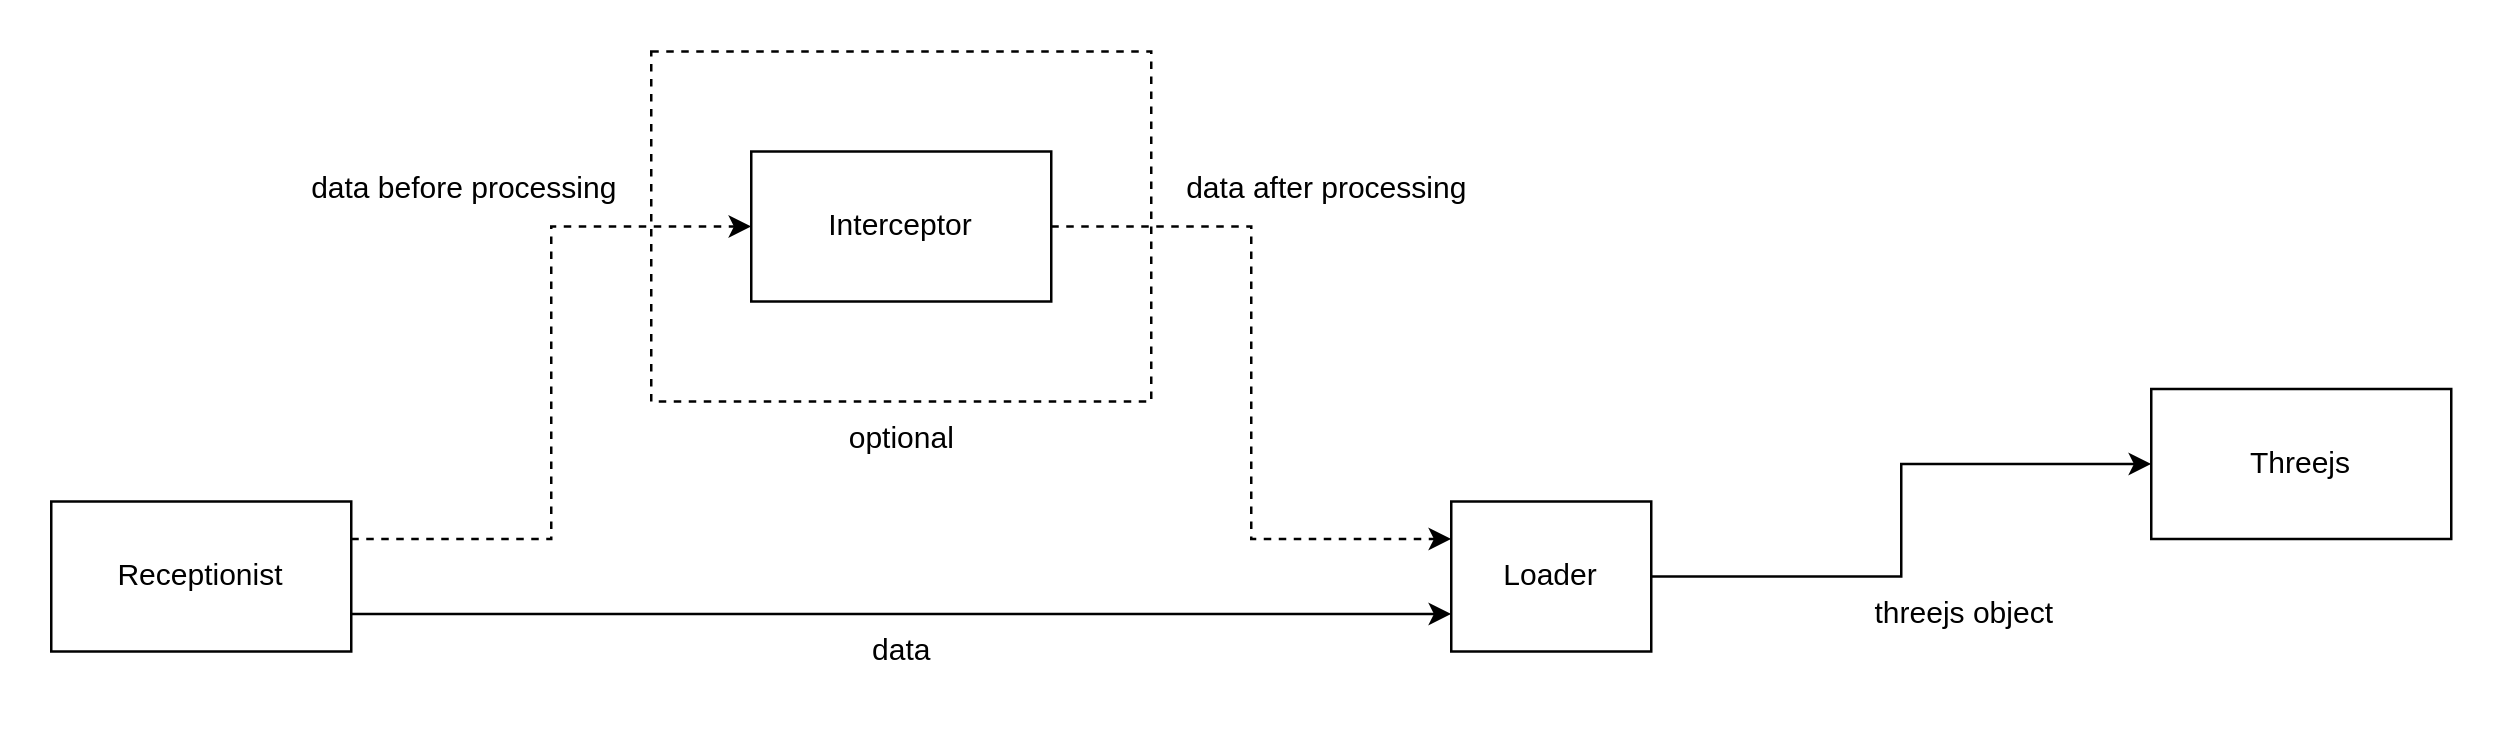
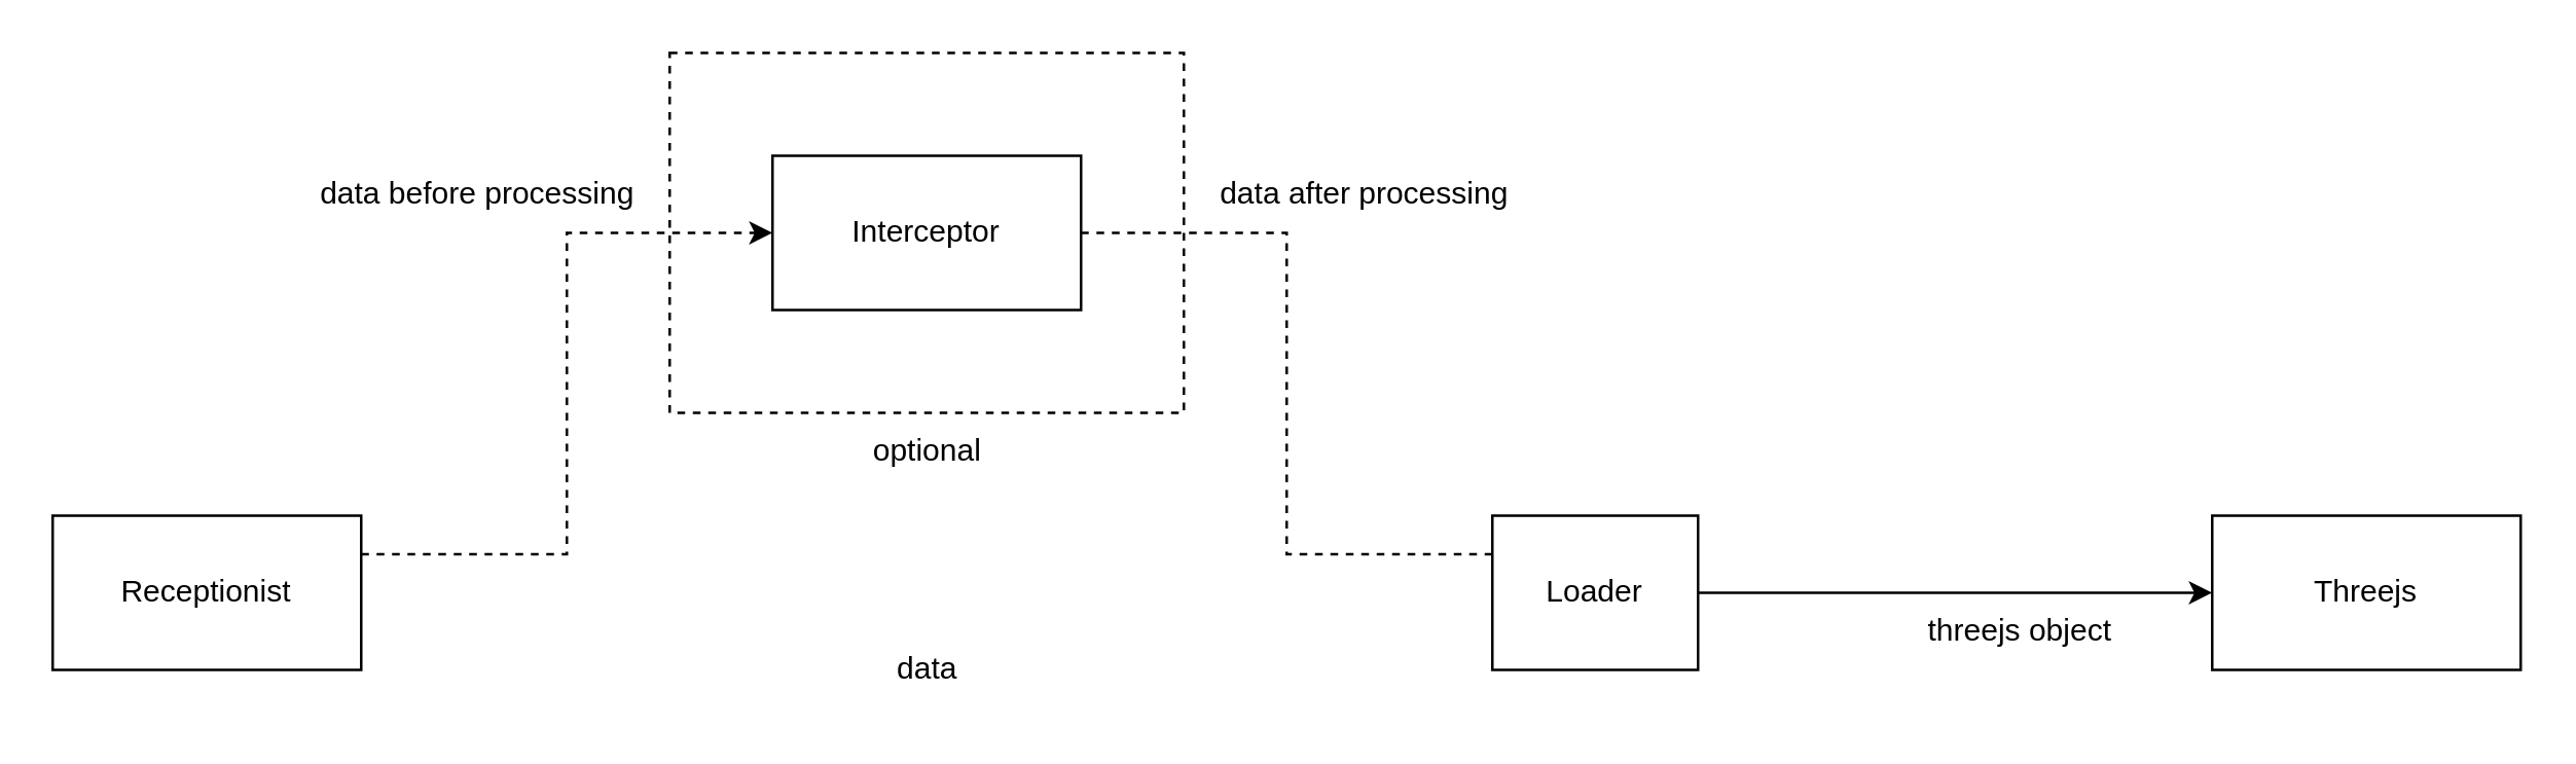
- <mxCell id="13" value="Threejs" style="rounded=0;whiteSpace=wrap;html=1;" parent="1" vertex="1"><mxGeometry x="860" y="155" width="120" height="60" as="geometry" /></mxCell>
+ <mxCell id="13" value="Threejs" style="rounded=0;whiteSpace=wrap;html=1;" parent="1" vertex="1"><mxGeometry x="860" y="200" width="120" height="60" as="geometry" /></mxCell>
- <mxCell id="6" style="edgeStyle=orthogonalEdgeStyle;rounded=0;orthogonalLoop=1;jettySize=auto;html=1;exitX=1;exitY=0.5;exitDx=0;exitDy=0;entryX=0;entryY=0.25;entryDx=0;entryDy=0;dashed=1;" parent="1" source="7" target="9" edge="1"><mxGeometry relative="1" as="geometry" /></mxCell>
+ <mxCell id="6" style="edgeStyle=orthogonalEdgeStyle;rounded=0;orthogonalLoop=1;jettySize=auto;html=1;exitX=1;exitY=0.5;exitDx=0;exitDy=0;entryX=0;entryY=0.25;entryDx=0;entryDy=0;dashed=1;endArrow=none;" parent="1" source="7" target="9" edge="1"><mxGeometry relative="1" as="geometry" /></mxCell>
- <mxCell id="4" style="edgeStyle=orthogonalEdgeStyle;rounded=0;orthogonalLoop=1;jettySize=auto;html=1;exitX=1;exitY=0.75;exitDx=0;exitDy=0;entryX=0;entryY=0.75;entryDx=0;entryDy=0;" edge="1" parent="1" source="5" target="9"><mxGeometry relative="1" as="geometry" /></mxCell>
